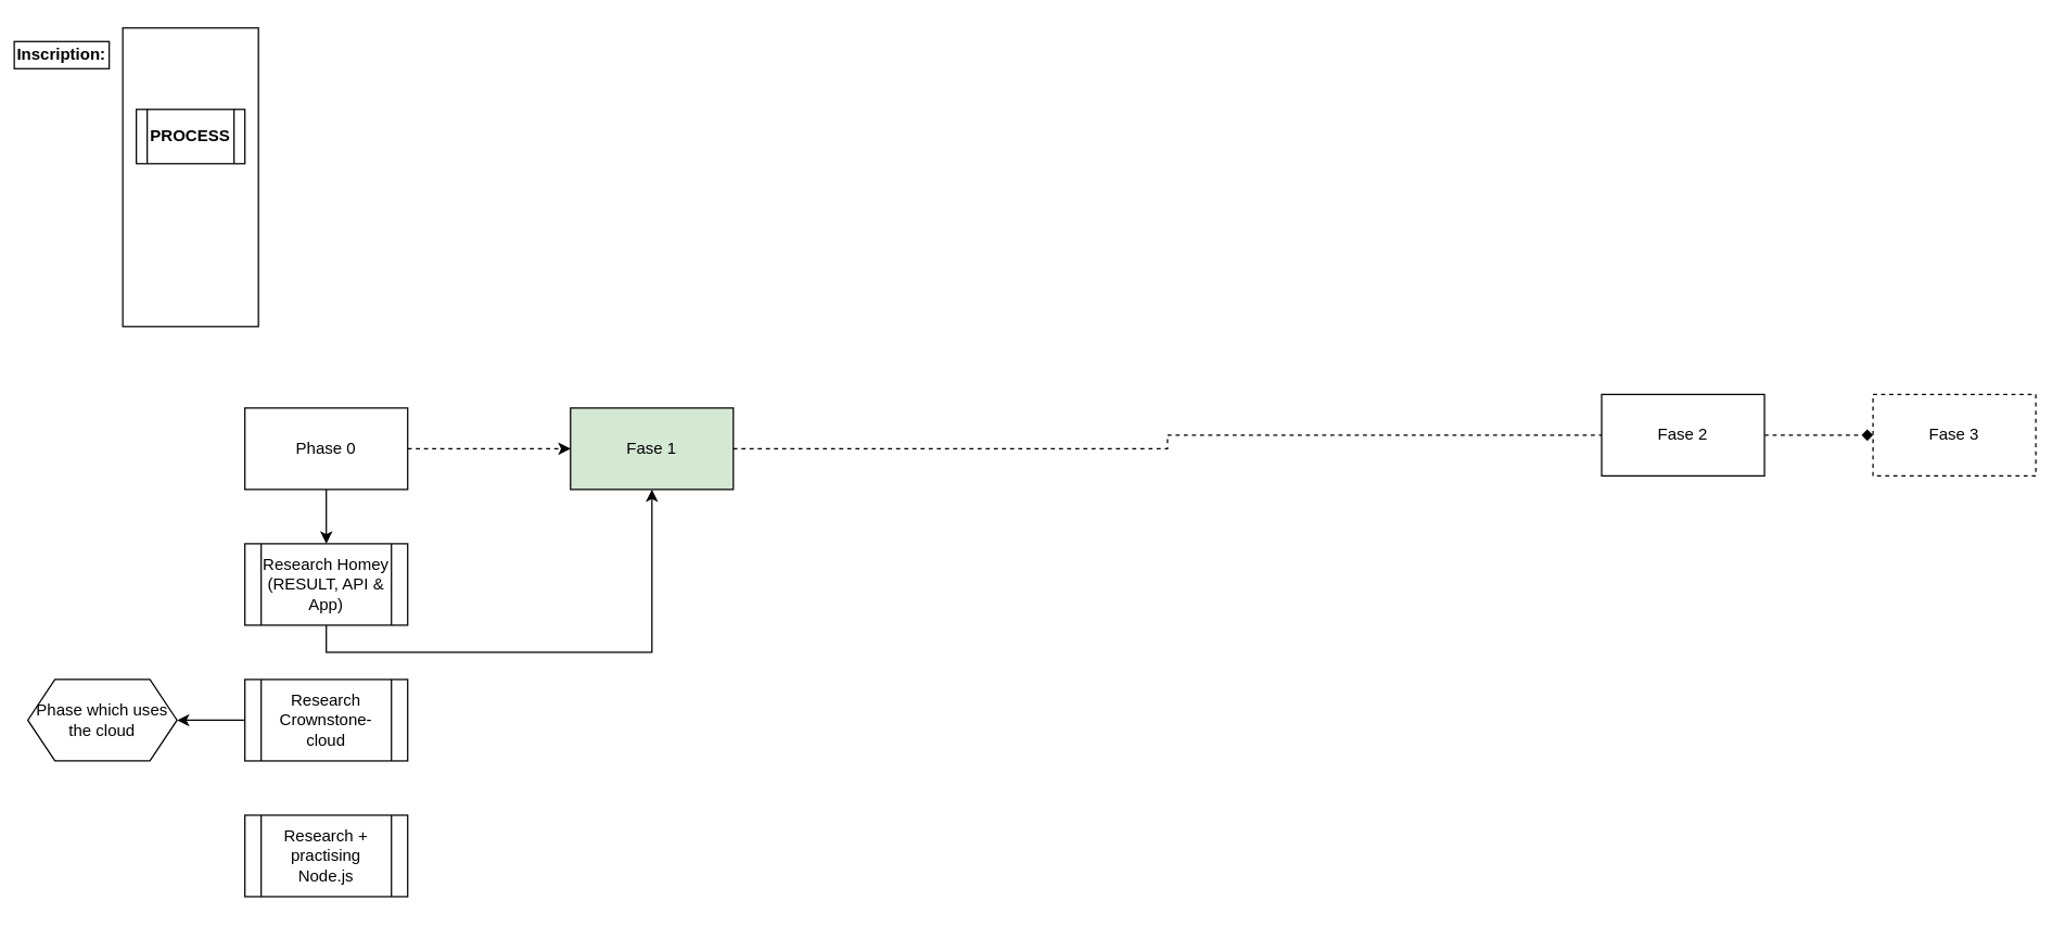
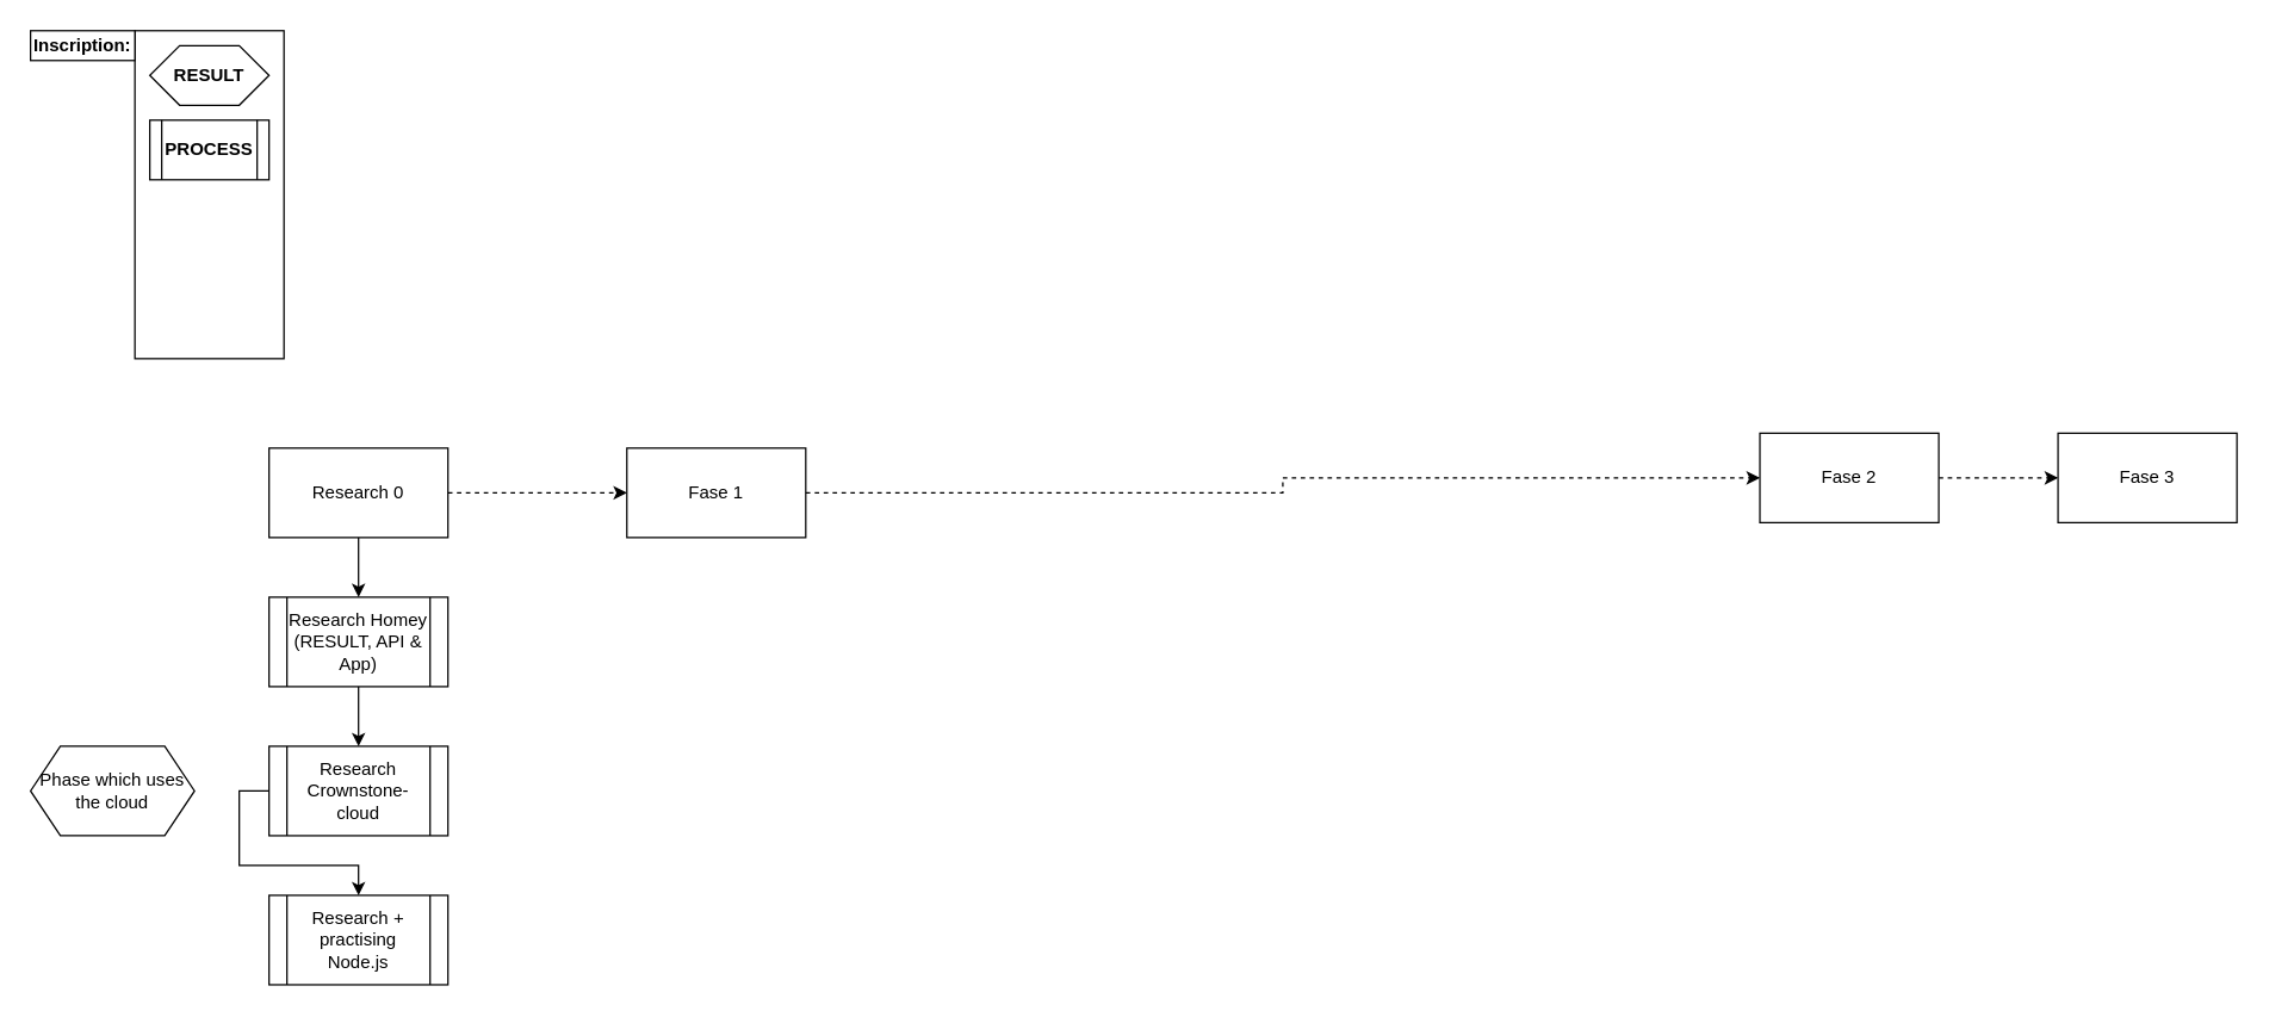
- <mxCell id="19" value="&lt;b&gt;Inscription:&lt;/b&gt;" style="rounded=0;whiteSpace=wrap;html=1;" vertex="1" parent="1"><mxGeometry x="10" y="30" width="70" height="20" as="geometry" /></mxCell>
+ <mxCell id="19" value="&lt;b&gt;Inscription:&lt;/b&gt;" style="rounded=0;whiteSpace=wrap;html=1;" vertex="1" parent="1"><mxGeometry x="20" y="20" width="70" height="20" as="geometry" /></mxCell>
+ <mxCell id="17" value="&lt;b&gt;RESULT&lt;/b&gt;" style="shape=hexagon;perimeter=hexagonPerimeter2;whiteSpace=wrap;html=1;fixedSize=1;" vertex="1" parent="1"><mxGeometry x="100" y="30" width="80" height="40" as="geometry" /></mxCell>
- <mxCell id="6" style="edgeStyle=orthogonalEdgeStyle;rounded=0;orthogonalLoop=1;jettySize=auto;html=1;exitX=1;exitY=0.5;exitDx=0;exitDy=0;entryX=0;entryY=0.5;entryDx=0;entryDy=0;dashed=1;endArrow=none;" edge="1" parent="1" source="7" target="9"><mxGeometry relative="1" as="geometry" /></mxCell>
+ <mxCell id="6" style="edgeStyle=orthogonalEdgeStyle;rounded=0;orthogonalLoop=1;jettySize=auto;html=1;exitX=1;exitY=0.5;exitDx=0;exitDy=0;entryX=0;entryY=0.5;entryDx=0;entryDy=0;dashed=1;" edge="1" parent="1" source="7" target="9"><mxGeometry relative="1" as="geometry" /></mxCell>
- <mxCell id="8" style="edgeStyle=orthogonalEdgeStyle;rounded=0;orthogonalLoop=1;jettySize=auto;html=1;exitX=1;exitY=0.5;exitDx=0;exitDy=0;entryX=0;entryY=0.5;entryDx=0;entryDy=0;dashed=1;endArrow=diamond;" edge="1" parent="1" source="9" target="10"><mxGeometry relative="1" as="geometry" /></mxCell>
+ <mxCell id="8" style="edgeStyle=orthogonalEdgeStyle;rounded=0;orthogonalLoop=1;jettySize=auto;html=1;exitX=1;exitY=0.5;exitDx=0;exitDy=0;entryX=0;entryY=0.5;entryDx=0;entryDy=0;dashed=1;" edge="1" parent="1" source="9" target="10"><mxGeometry relative="1" as="geometry" /></mxCell>
- <mxCell id="10" value="Fase 3" style="rounded=0;whiteSpace=wrap;html=1;dashed=1;" vertex="1" parent="1"><mxGeometry x="1380" y="290" width="120" height="60" as="geometry" /></mxCell>
+ <mxCell id="10" value="Fase 3" style="rounded=0;whiteSpace=wrap;html=1;" vertex="1" parent="1"><mxGeometry x="1380" y="290" width="120" height="60" as="geometry" /></mxCell>
- <mxCell id="5" value="Phase 0" style="rounded=0;whiteSpace=wrap;html=1;" vertex="1" parent="1"><mxGeometry x="180" y="300" width="120" height="60" as="geometry" /></mxCell>
+ <mxCell id="5" value="Research 0" style="rounded=0;whiteSpace=wrap;html=1;" vertex="1" parent="1"><mxGeometry x="180" y="300" width="120" height="60" as="geometry" /></mxCell>
- <mxCell id="7" value="Fase 1" style="rounded=0;whiteSpace=wrap;html=1;fillColor=#d5e8d4;" vertex="1" parent="1"><mxGeometry x="420" y="300" width="120" height="60" as="geometry" /></mxCell>
+ <mxCell id="7" value="Fase 1" style="rounded=0;whiteSpace=wrap;html=1;" vertex="1" parent="1"><mxGeometry x="420" y="300" width="120" height="60" as="geometry" /></mxCell>
- <mxCell id="11" style="edgeStyle=orthogonalEdgeStyle;rounded=0;orthogonalLoop=1;jettySize=auto;html=1;exitX=0.5;exitY=1;exitDx=0;exitDy=0;" edge="1" parent="1" source="12" target="7"><mxGeometry relative="1" as="geometry" /></mxCell>
+ <mxCell id="11" style="edgeStyle=orthogonalEdgeStyle;rounded=0;orthogonalLoop=1;jettySize=auto;html=1;exitX=0.5;exitY=1;exitDx=0;exitDy=0;entryX=0.5;entryY=0;entryDx=0;entryDy=0;" edge="1" parent="1" source="12" target="14"><mxGeometry relative="1" as="geometry" /></mxCell>
- <mxCell id="13" style="edgeStyle=orthogonalEdgeStyle;rounded=0;orthogonalLoop=1;jettySize=auto;html=1;exitX=0;exitY=0.5;exitDx=0;exitDy=0;entryX=1;entryY=0.5;entryDx=0;entryDy=0;" edge="1" parent="1" source="14" target="16"><mxGeometry relative="1" as="geometry" /></mxCell>
+ <mxCell id="13" style="edgeStyle=orthogonalEdgeStyle;rounded=0;orthogonalLoop=1;jettySize=auto;html=1;exitX=0;exitY=0.5;exitDx=0;exitDy=0;" edge="1" parent="1" source="14" target="15"><mxGeometry relative="1" as="geometry" /></mxCell>
